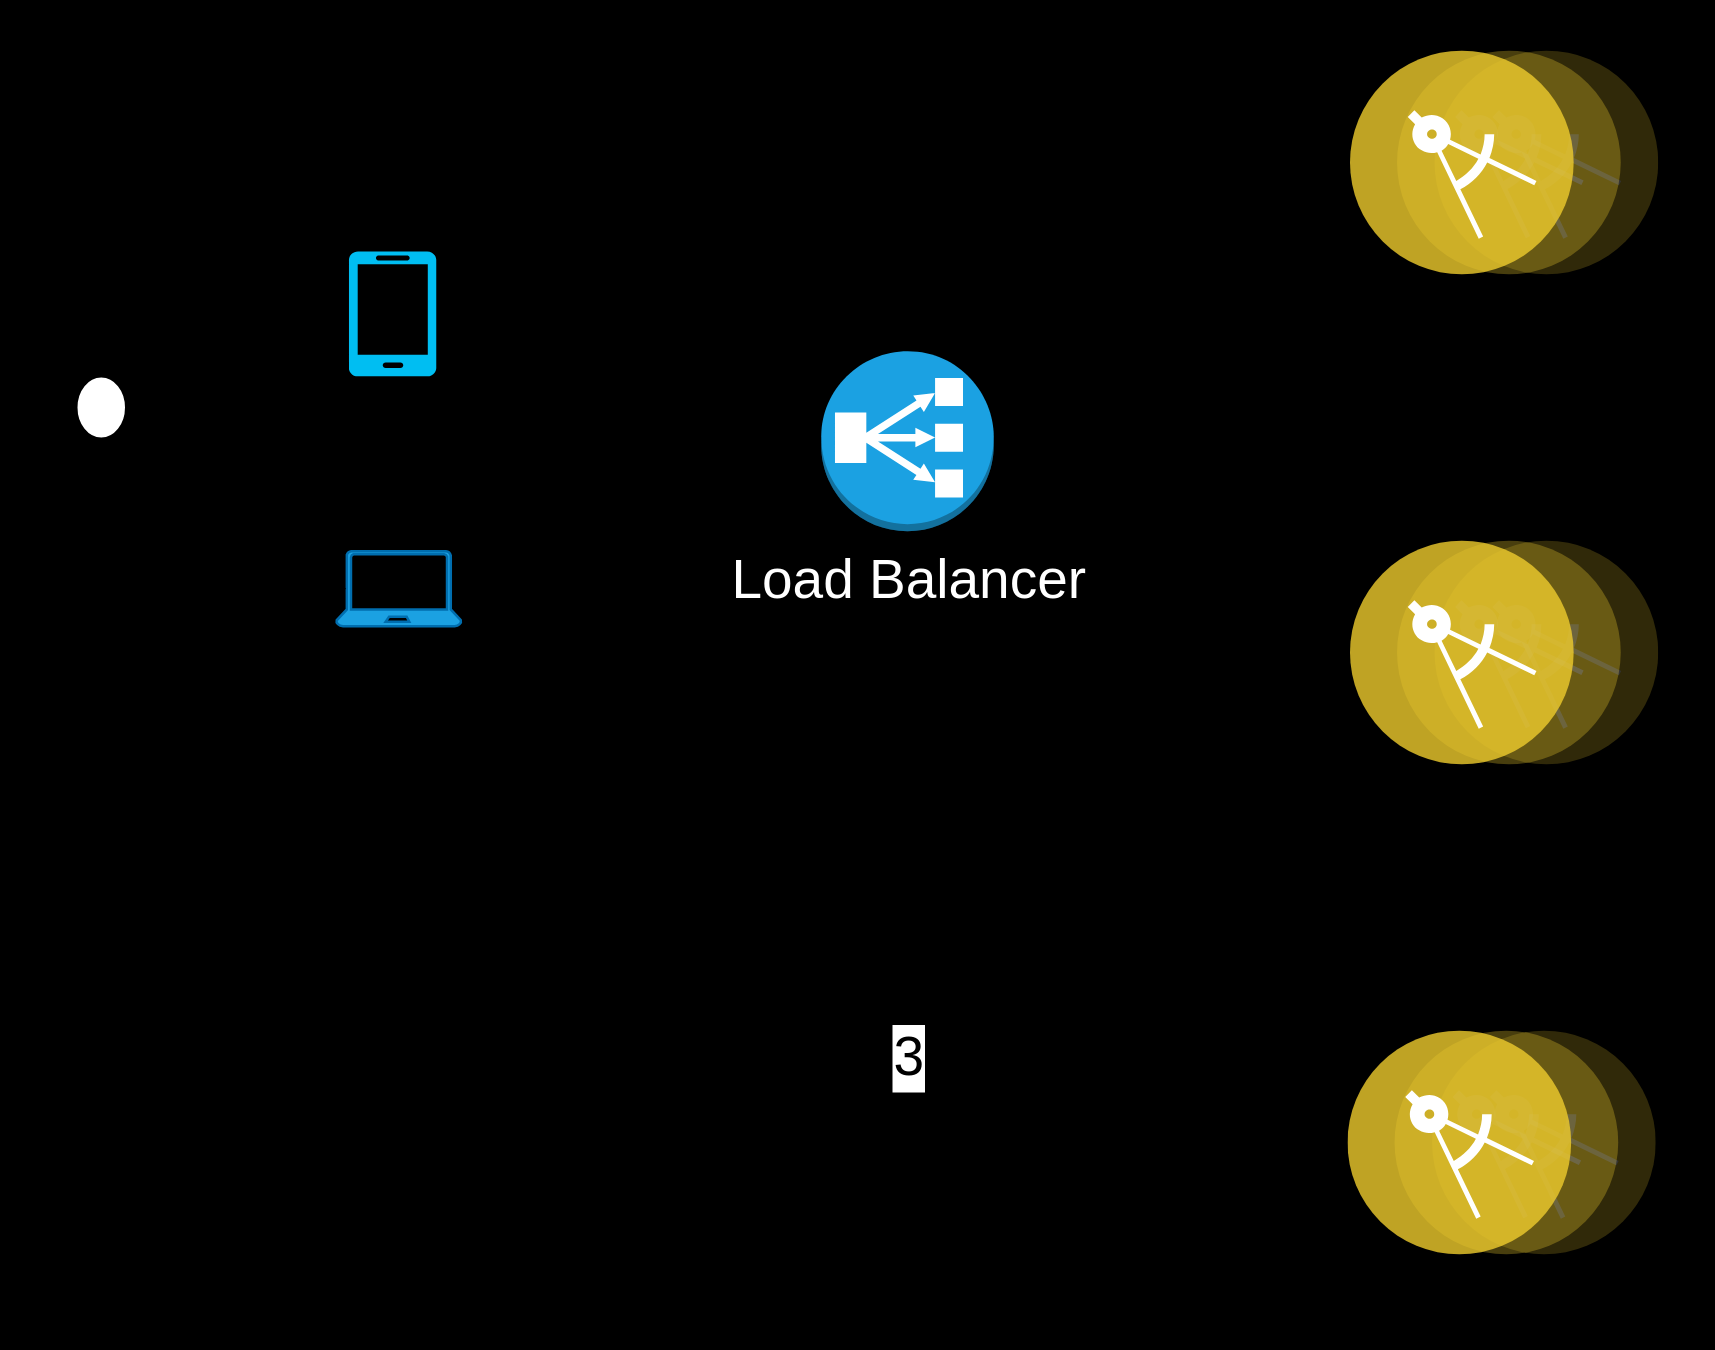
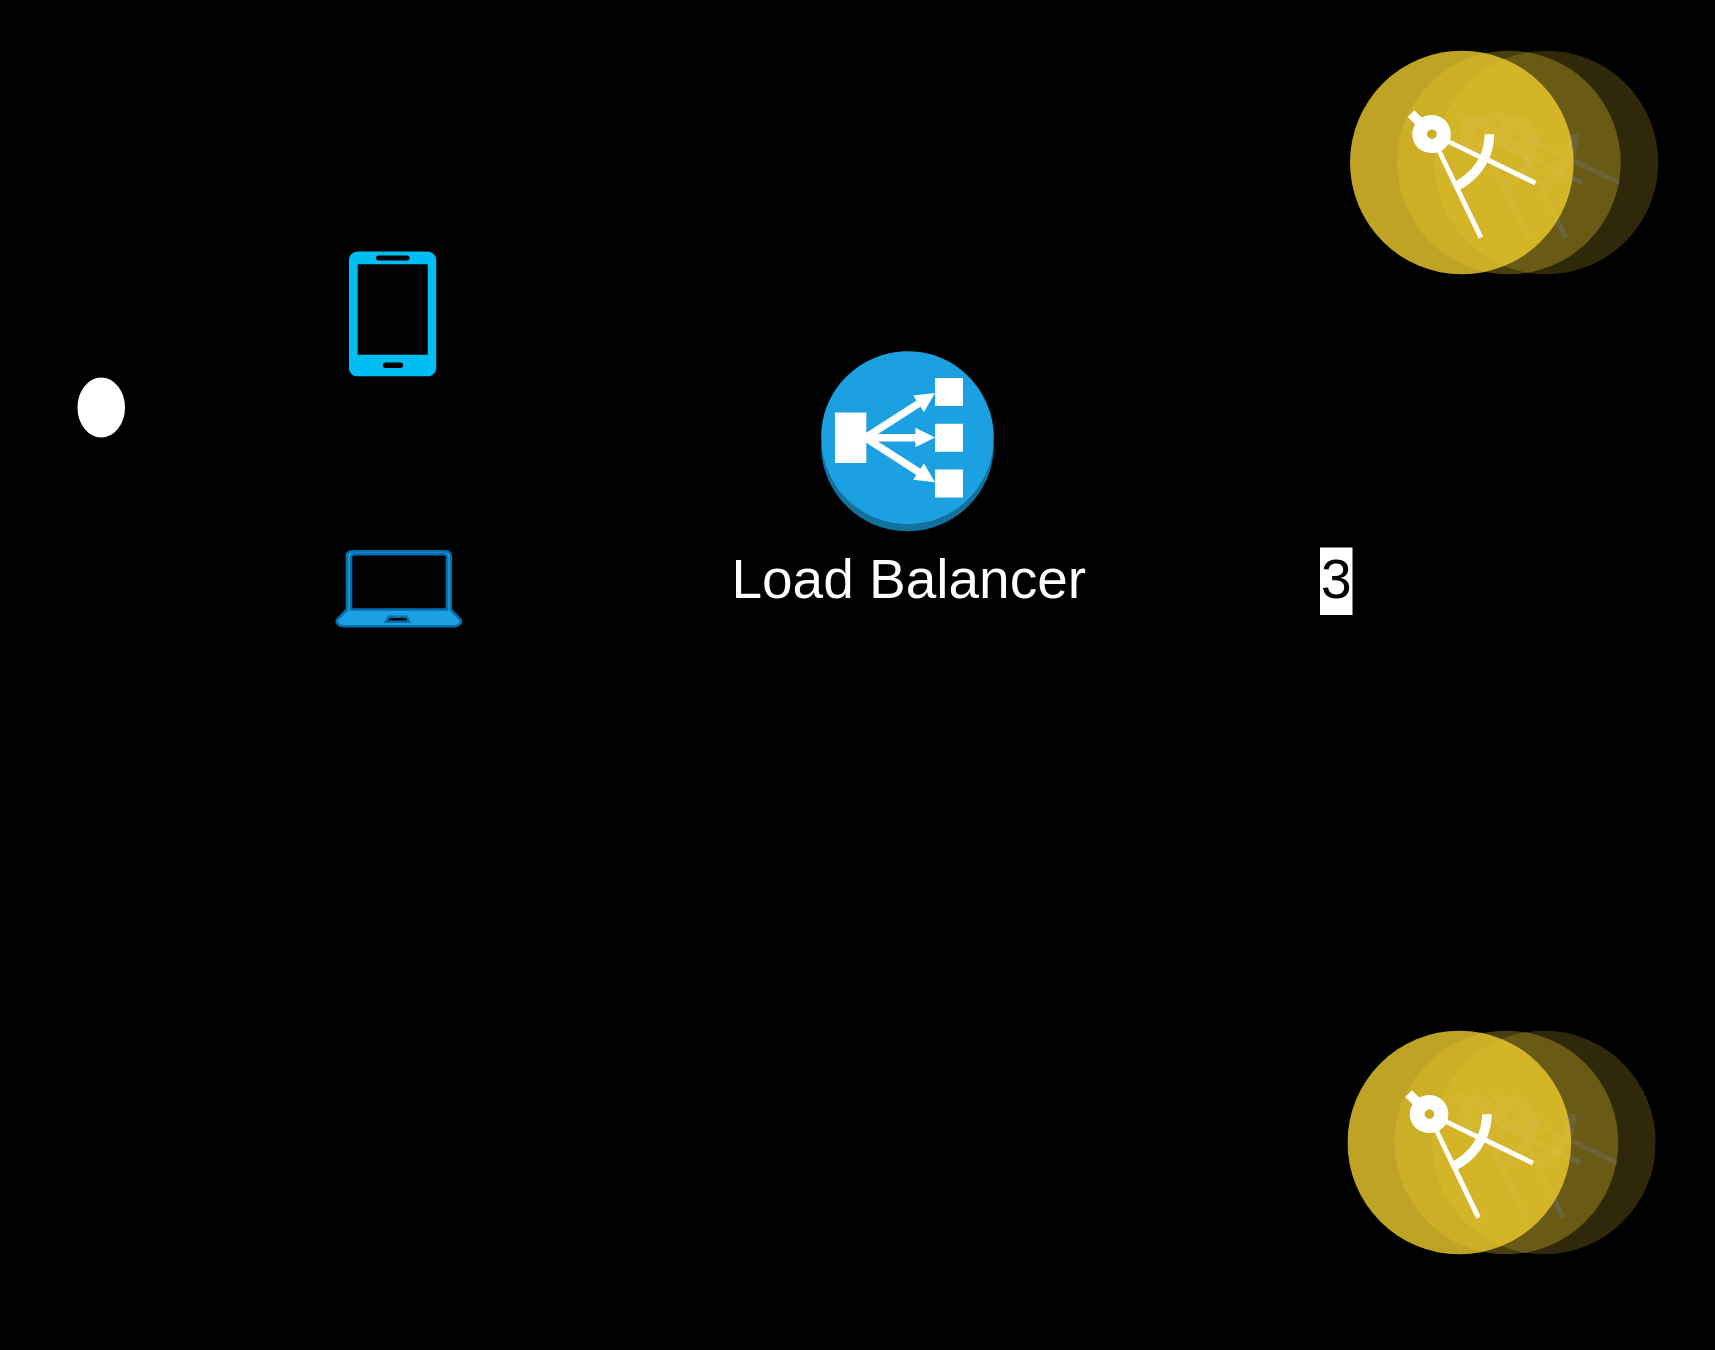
- <mxCell id="13" value="Tweet Service" style="image;aspect=fixed;perimeter=ellipsePerimeter;html=1;align=center;shadow=0;dashed=0;fontColor=light-dark(#000000,#FFFFFF);labelBackgroundColor=none;fontSize=22;spacingTop=3;image=img/lib/ibm/applications/microservice.svg;horizontal=1;" parent="1" vertex="1"><mxGeometry x="540" y="216" width="123.3" height="90" as="geometry" /></mxCell>
- <mxCell id="9" value="&lt;font style=&quot;font-size: 22px;&quot;&gt;3&lt;/font&gt;" style="edgeStyle=orthogonalEdgeStyle;rounded=0;orthogonalLoop=1;jettySize=auto;html=1;exitX=0.5;exitY=1;exitDx=0;exitDy=0;exitPerimeter=0;entryX=0;entryY=0.5;entryDx=0;entryDy=0;" parent="1" source="10" target="14" edge="1"><mxGeometry relative="1" as="geometry" /></mxCell>
+ <mxCell id="9" value="&lt;font style=&quot;font-size: 22px;&quot;&gt;3&lt;/font&gt;" style="edgeStyle=orthogonalEdgeStyle;rounded=0;orthogonalLoop=1;jettySize=auto;html=1;exitX=0.5;exitY=1;exitDx=0;exitDy=0;exitPerimeter=0;" parent="1" source="10" target="12" edge="1"><mxGeometry relative="1" as="geometry" /></mxCell>
